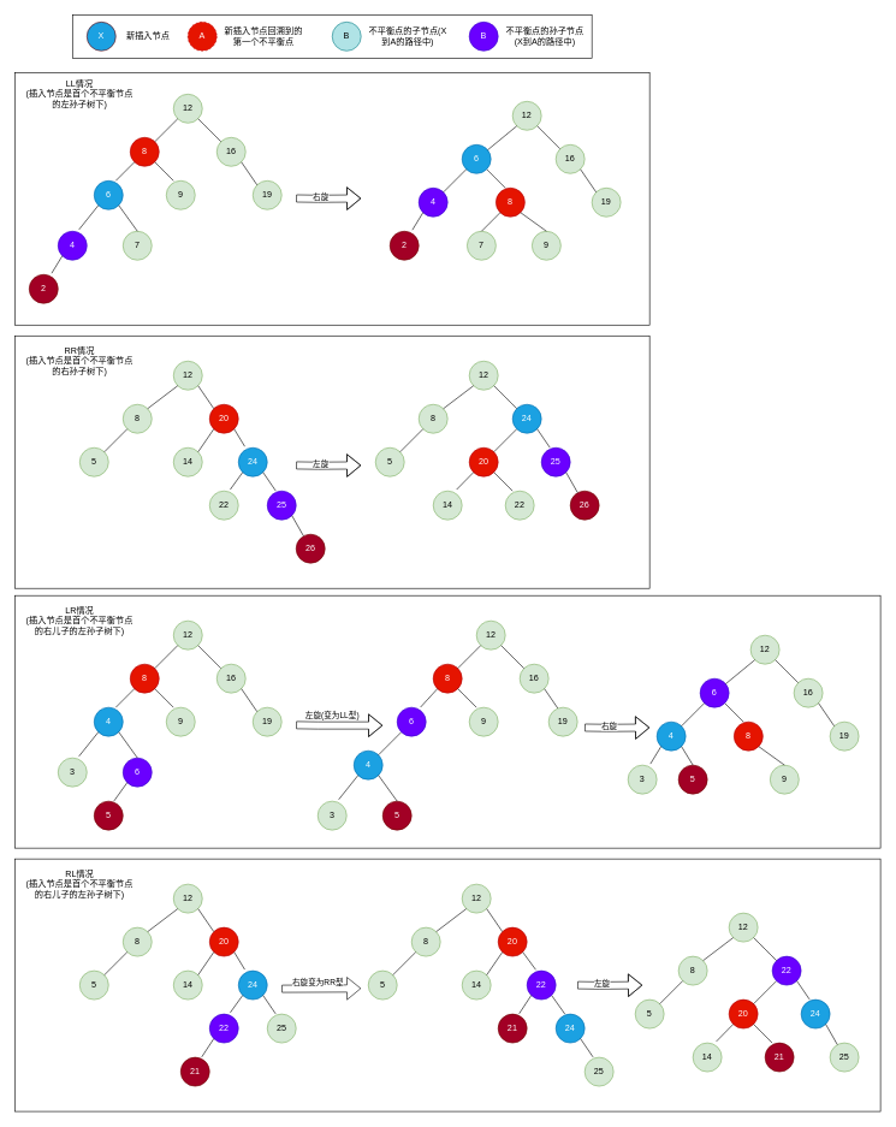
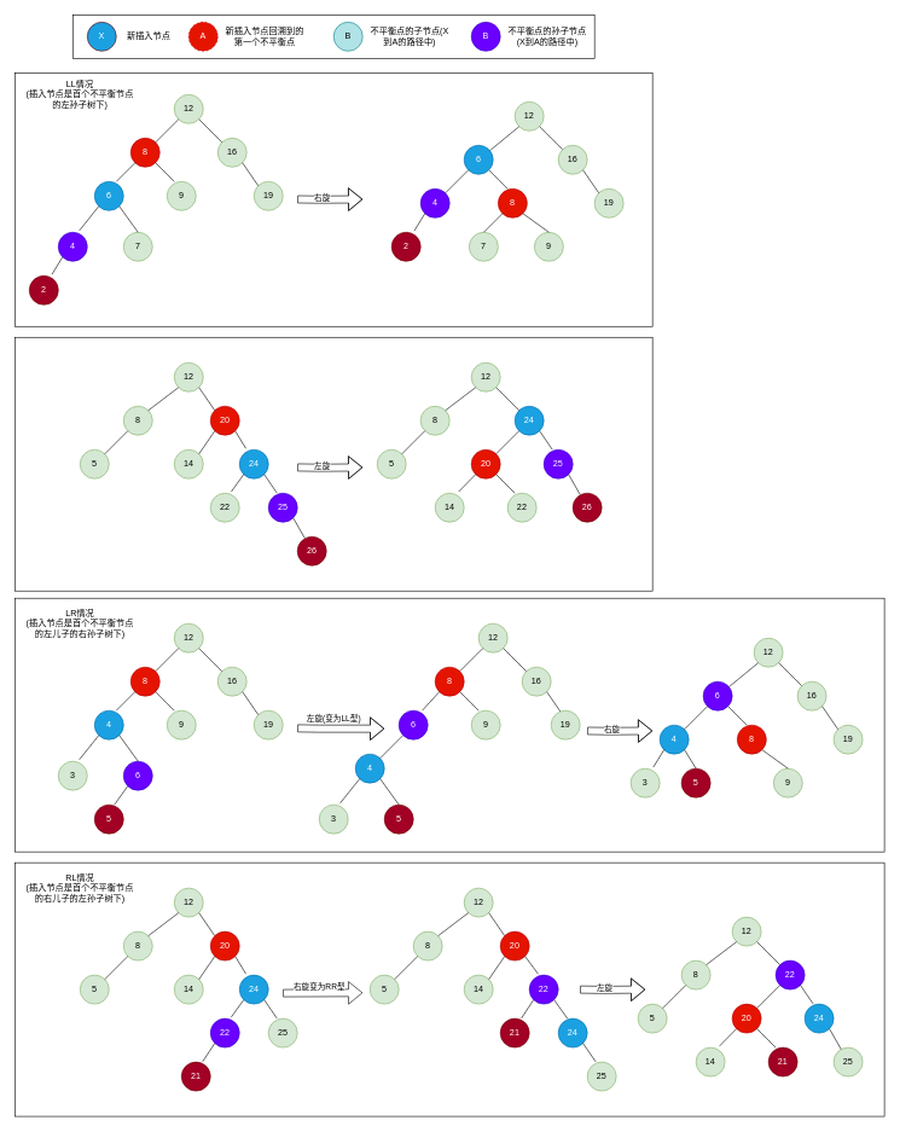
- <mxCell id="56" value="RR情况&lt;br&gt;(插入节点是首个不平衡节点的右孙子树下)" style="text;html=1;strokeColor=none;fillColor=none;align=center;verticalAlign=middle;whiteSpace=wrap;rounded=0;" vertex="1" parent="1"><mxGeometry x="30" y="490" width="160" height="20" as="geometry" /></mxCell>
- <mxCell id="112" value="LR情况&lt;br&gt;(插入节点是首个不平衡节点的右儿子的左孙子树下)" style="text;html=1;strokeColor=none;fillColor=none;align=center;verticalAlign=middle;whiteSpace=wrap;rounded=0;" vertex="1" parent="91"><mxGeometry x="10" y="25" width="160" height="20" as="geometry" /></mxCell>
+ <mxCell id="112" value="LR情况&lt;br&gt;(插入节点是首个不平衡节点的左儿子的右孙子树下)" style="text;html=1;strokeColor=none;fillColor=none;align=center;verticalAlign=middle;whiteSpace=wrap;rounded=0;" vertex="1" parent="91"><mxGeometry x="10" y="25" width="160" height="20" as="geometry" /></mxCell>
